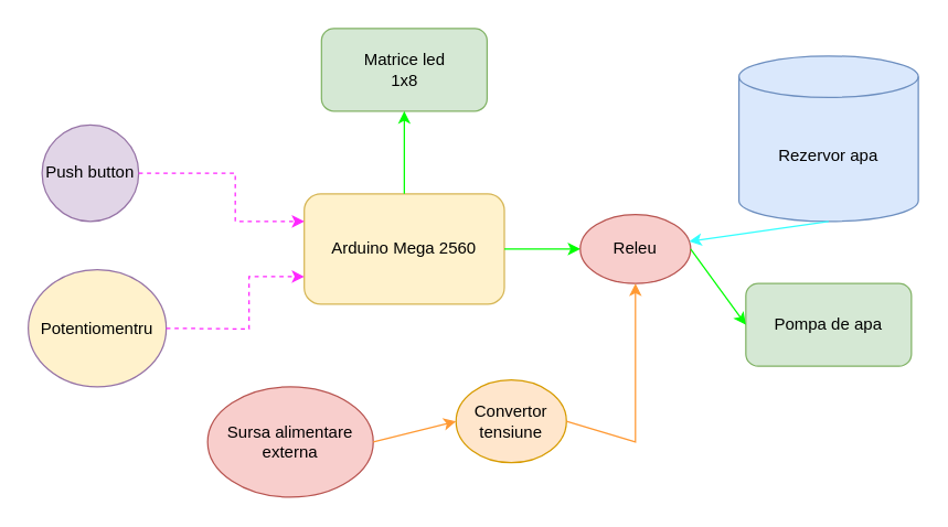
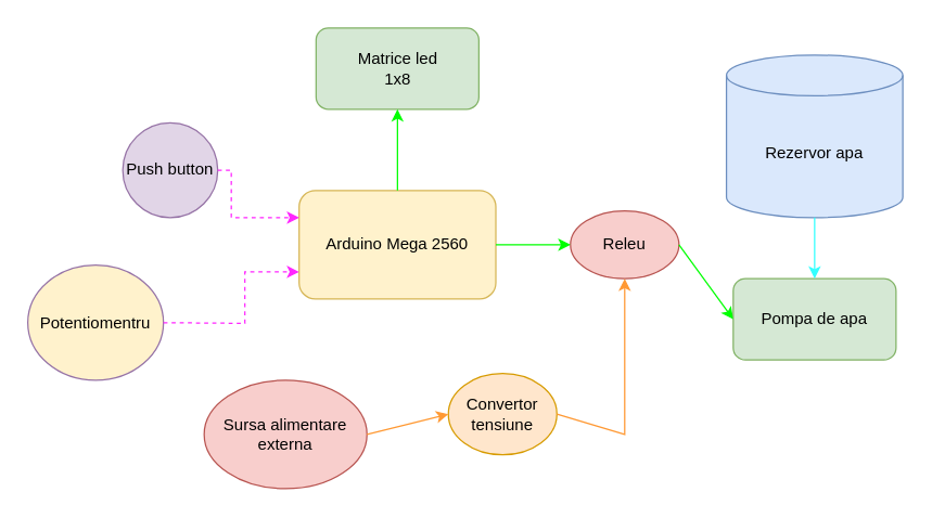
- <mxCell id="17" value="Push button" style="ellipse;whiteSpace=wrap;html=1;aspect=fixed;fillColor=#e1d5e7;strokeColor=#9673a6;" parent="1" vertex="1"><mxGeometry x="30" y="90" width="70" height="70" as="geometry" /></mxCell>
+ <mxCell id="17" value="Push button" style="ellipse;whiteSpace=wrap;html=1;aspect=fixed;fillColor=#e1d5e7;strokeColor=#9673a6;" parent="1" vertex="1"><mxGeometry x="90" y="90" width="70" height="70" as="geometry" /></mxCell>
- <mxCell id="16" value="" style="endArrow=classic;html=1;rounded=0;exitX=0.5;exitY=1;exitDx=0;exitDy=0;exitPerimeter=0;fillColor=#1ba1e2;strokeColor=#33FFFF;" parent="1" source="8" target="6" edge="1"><mxGeometry width="50" height="50" relative="1" as="geometry"><mxPoint x="630" y="177.5" as="sourcePoint" /><mxPoint x="680" y="127.5" as="targetPoint" /></mxGeometry></mxCell>
+ <mxCell id="16" value="" style="endArrow=classic;html=1;rounded=0;exitX=0.5;exitY=1;exitDx=0;exitDy=0;exitPerimeter=0;entryX=0.5;entryY=0;entryDx=0;entryDy=0;fillColor=#1ba1e2;strokeColor=#33FFFF;" parent="1" source="8" target="5" edge="1"><mxGeometry width="50" height="50" relative="1" as="geometry"><mxPoint x="630" y="177.5" as="sourcePoint" /><mxPoint x="680" y="127.5" as="targetPoint" /></mxGeometry></mxCell>
